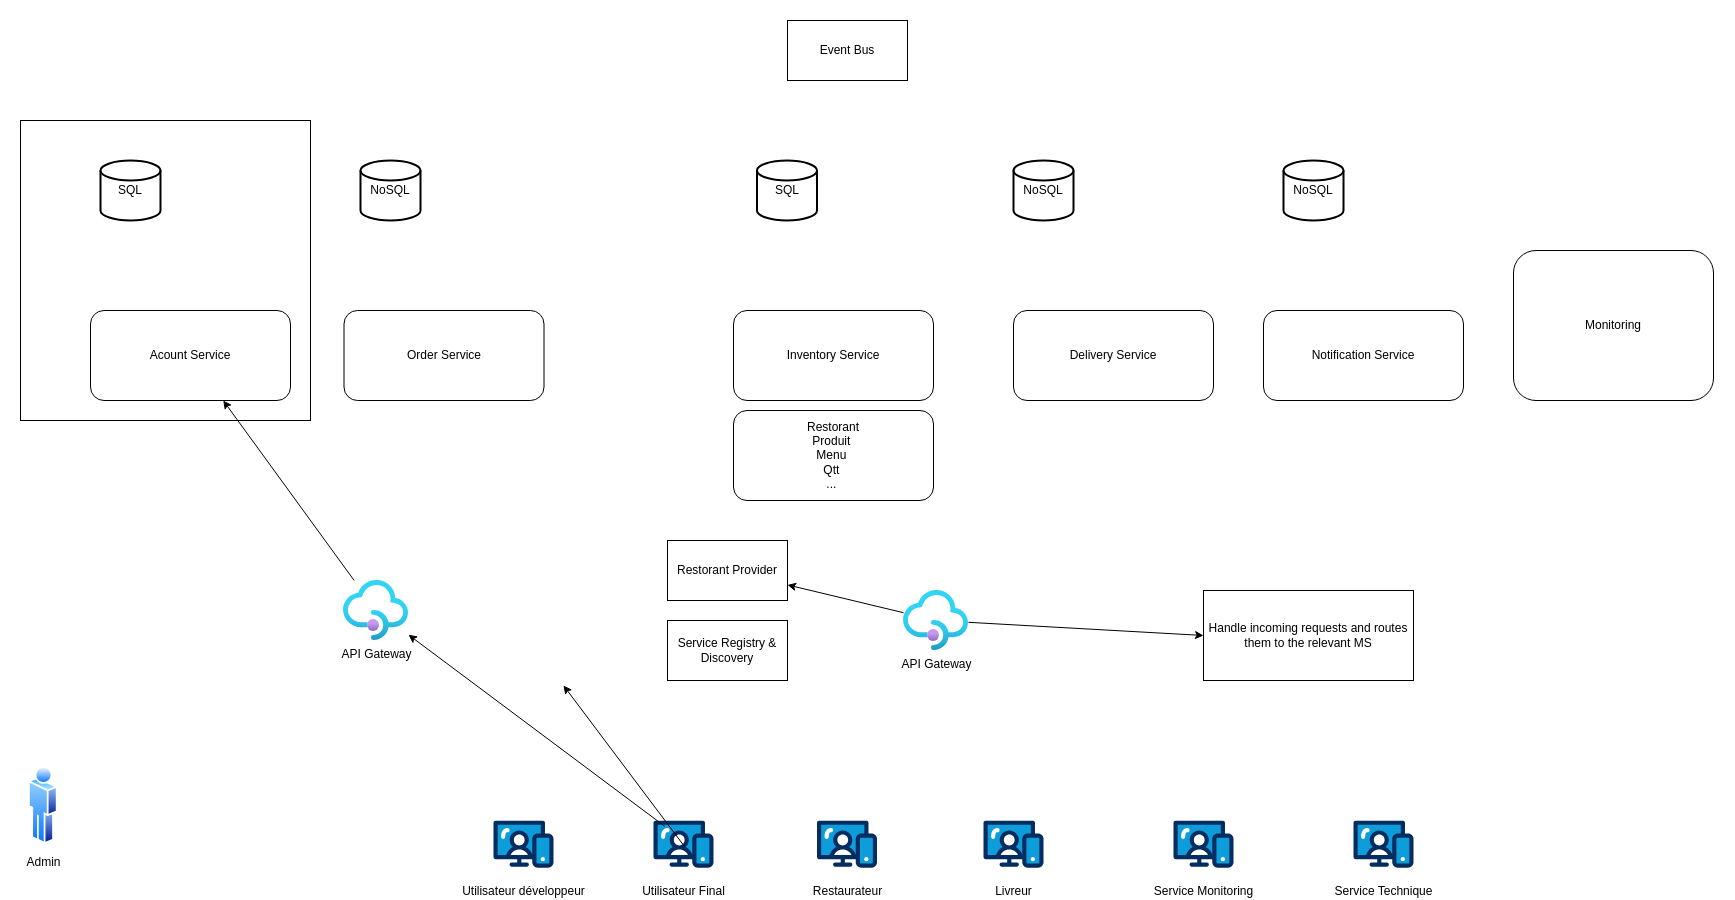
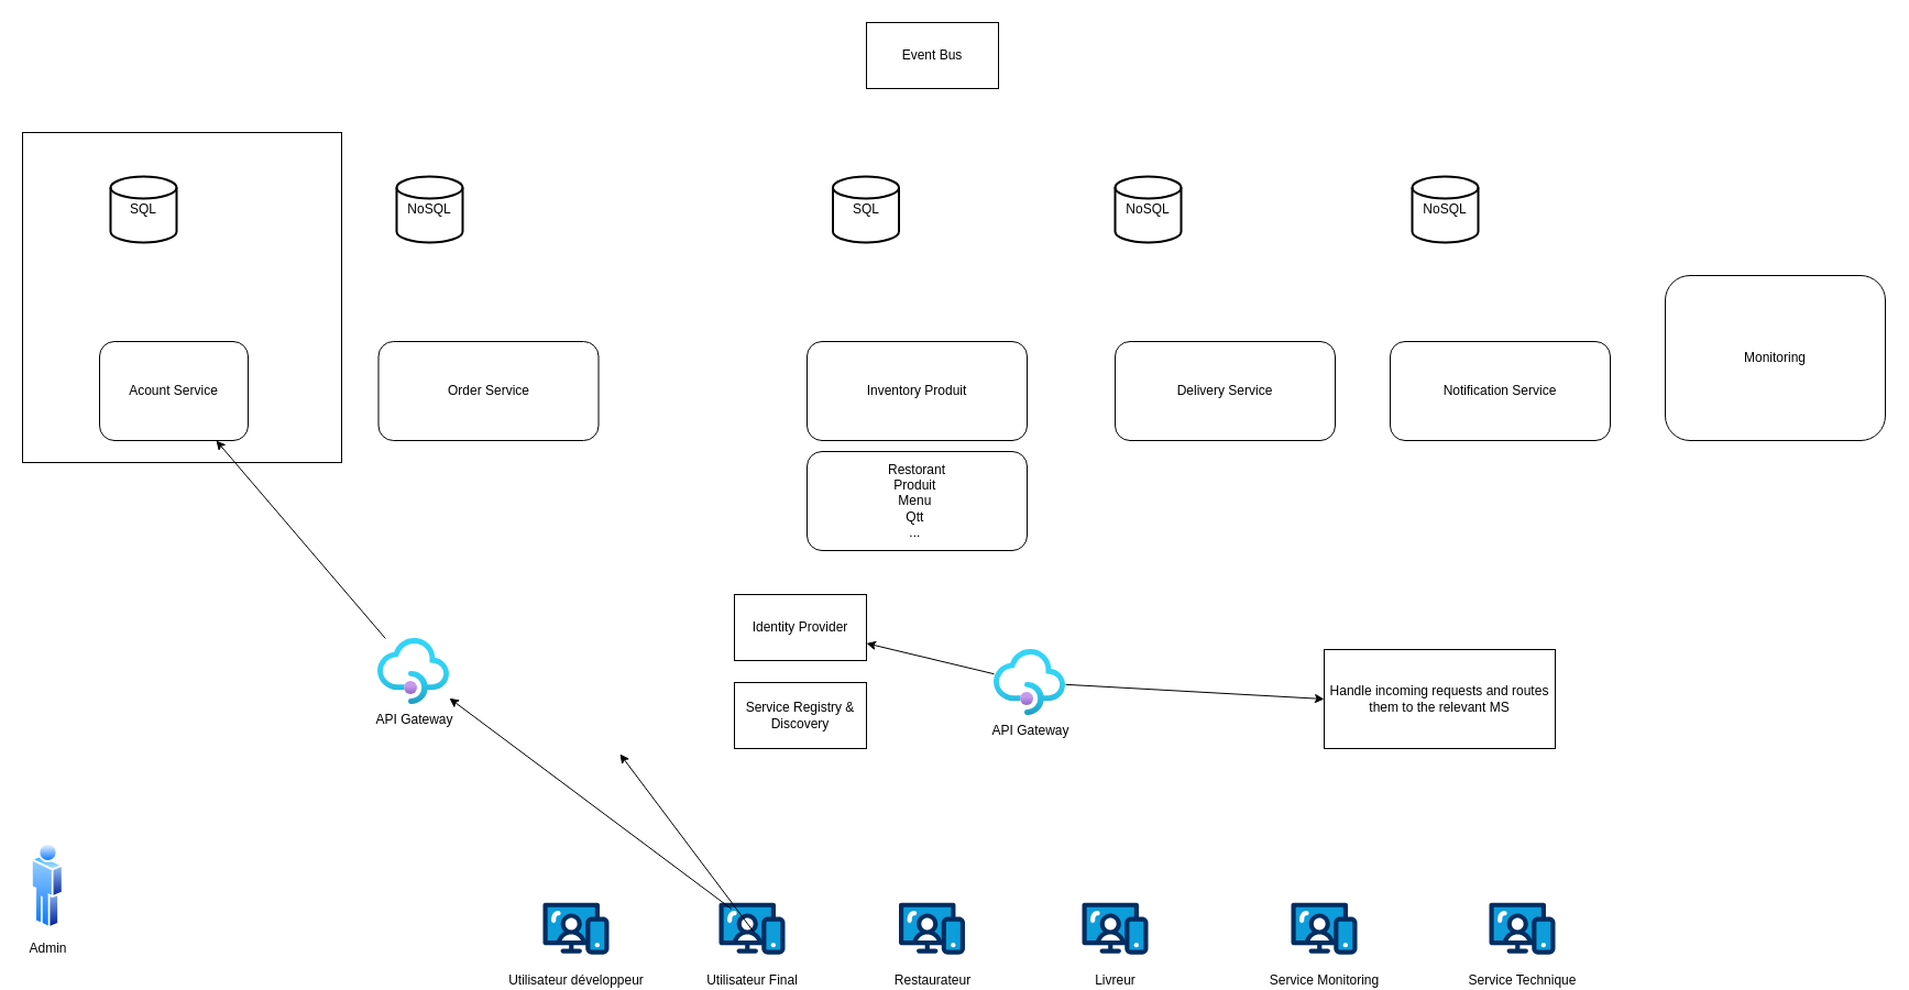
- <mxCell id="8" value="Acount Service" style="rounded=1;whiteSpace=wrap;html=1;" vertex="1" parent="1"><mxGeometry x="90" y="310" width="200" height="90" as="geometry" /></mxCell>
+ <mxCell id="8" value="Acount Service" style="rounded=1;whiteSpace=wrap;html=1;" vertex="1" parent="1"><mxGeometry x="90" y="310" width="135" height="90" as="geometry" /></mxCell>
- <mxCell id="11" value="Inventory Service" style="rounded=1;whiteSpace=wrap;html=1;" vertex="1" parent="1"><mxGeometry x="733" y="310" width="200" height="90" as="geometry" /></mxCell>
+ <mxCell id="11" value="Inventory Produit" style="rounded=1;whiteSpace=wrap;html=1;" vertex="1" parent="1"><mxGeometry x="733" y="310" width="200" height="90" as="geometry" /></mxCell>
- <mxCell id="25" value="Restorant Provider" style="rounded=0;whiteSpace=wrap;html=1;" vertex="1" parent="1"><mxGeometry x="667" y="540" width="120" height="60" as="geometry" /></mxCell>
+ <mxCell id="25" value="Identity Provider" style="rounded=0;whiteSpace=wrap;html=1;" vertex="1" parent="1"><mxGeometry x="667" y="540" width="120" height="60" as="geometry" /></mxCell>
